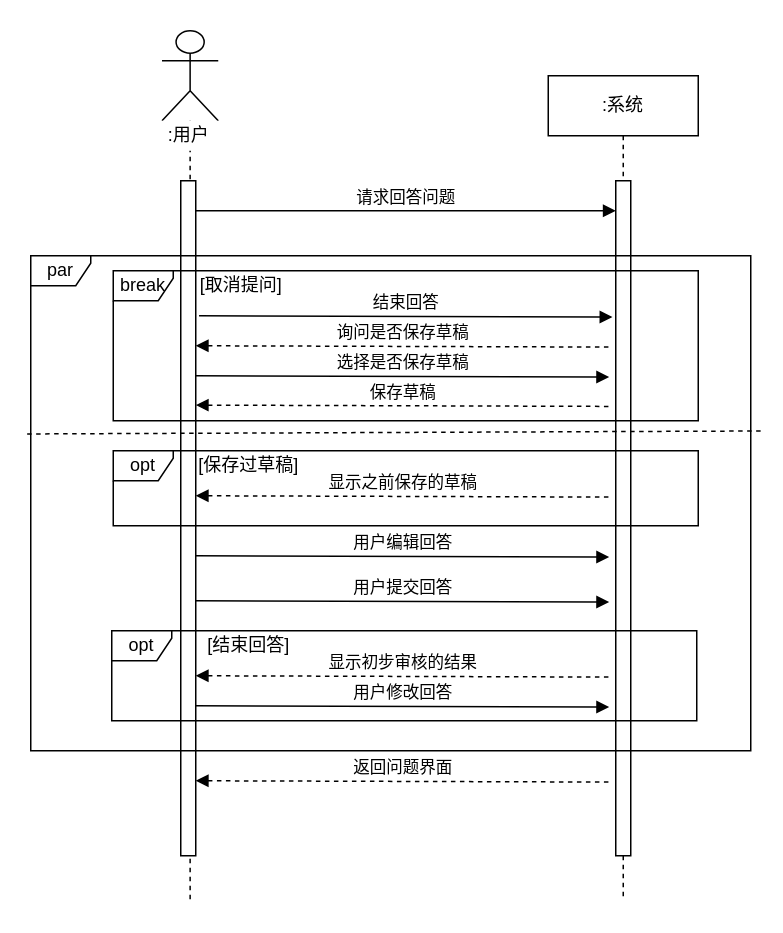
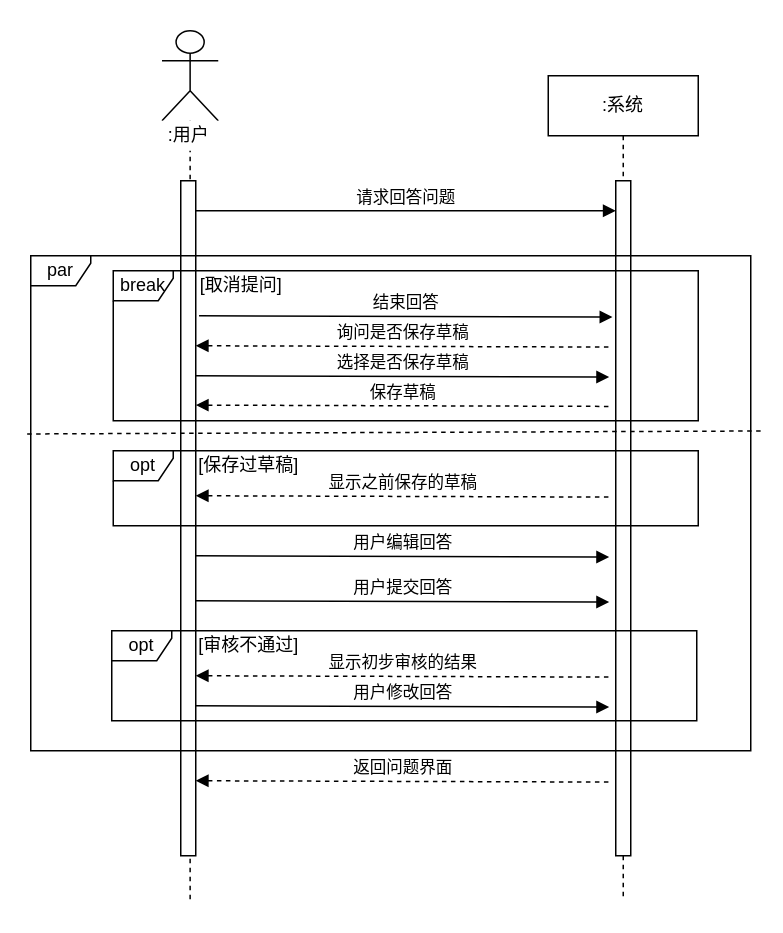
- <mxCell id="26" value="[结束回答]" style="text;html=1;align=center;verticalAlign=middle;resizable=0;points=[];autosize=1;" parent="24" vertex="1"><mxGeometry x="125" y="420" width="80" height="20" as="geometry" /></mxCell>
+ <mxCell id="26" value="[审核不通过]" style="text;html=1;align=center;verticalAlign=middle;resizable=0;points=[];autosize=1;" parent="24" vertex="1"><mxGeometry x="125" y="420" width="80" height="20" as="geometry" /></mxCell>
